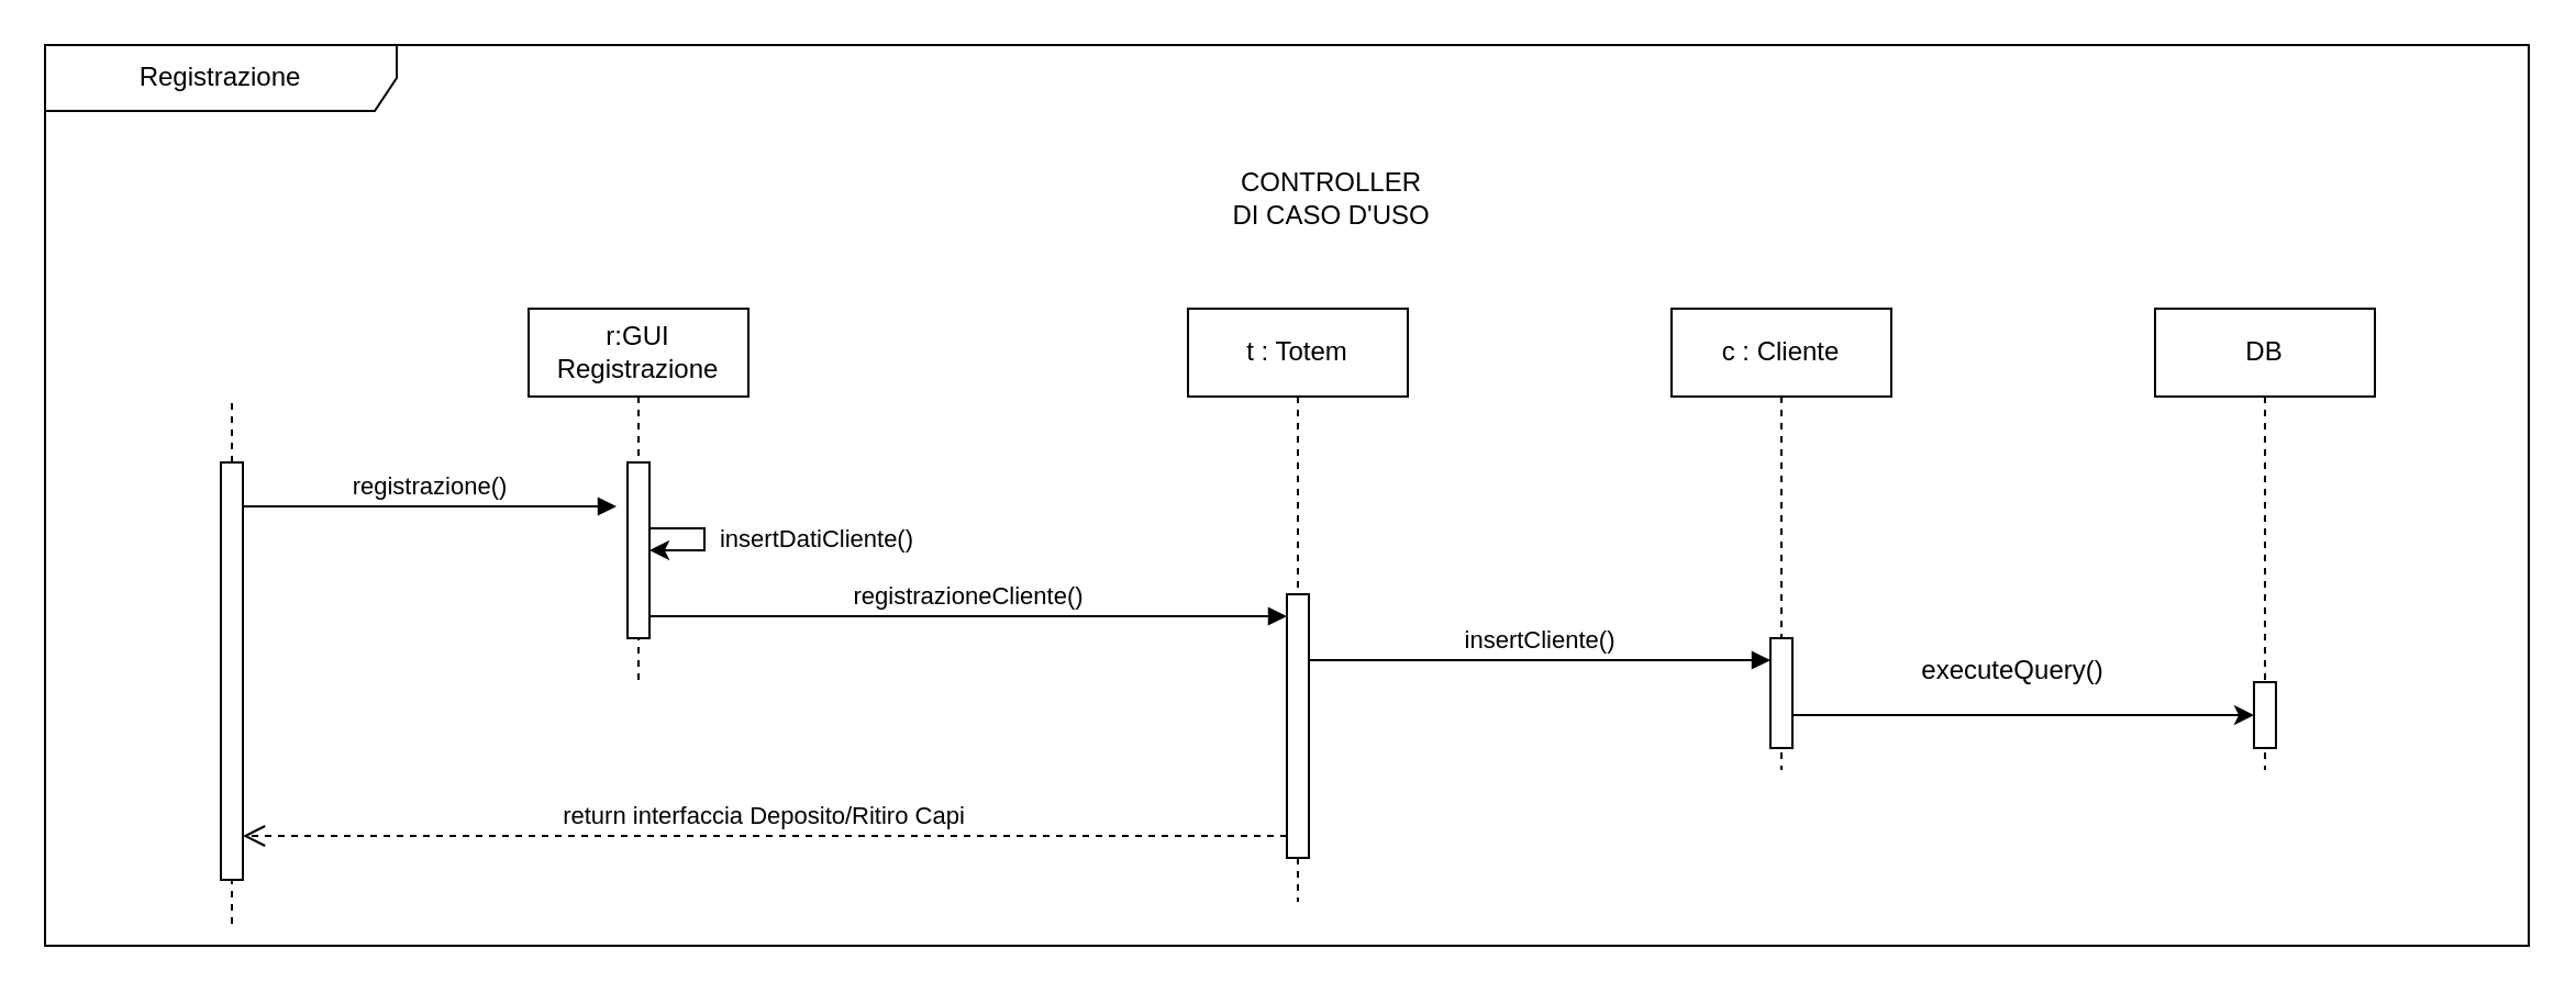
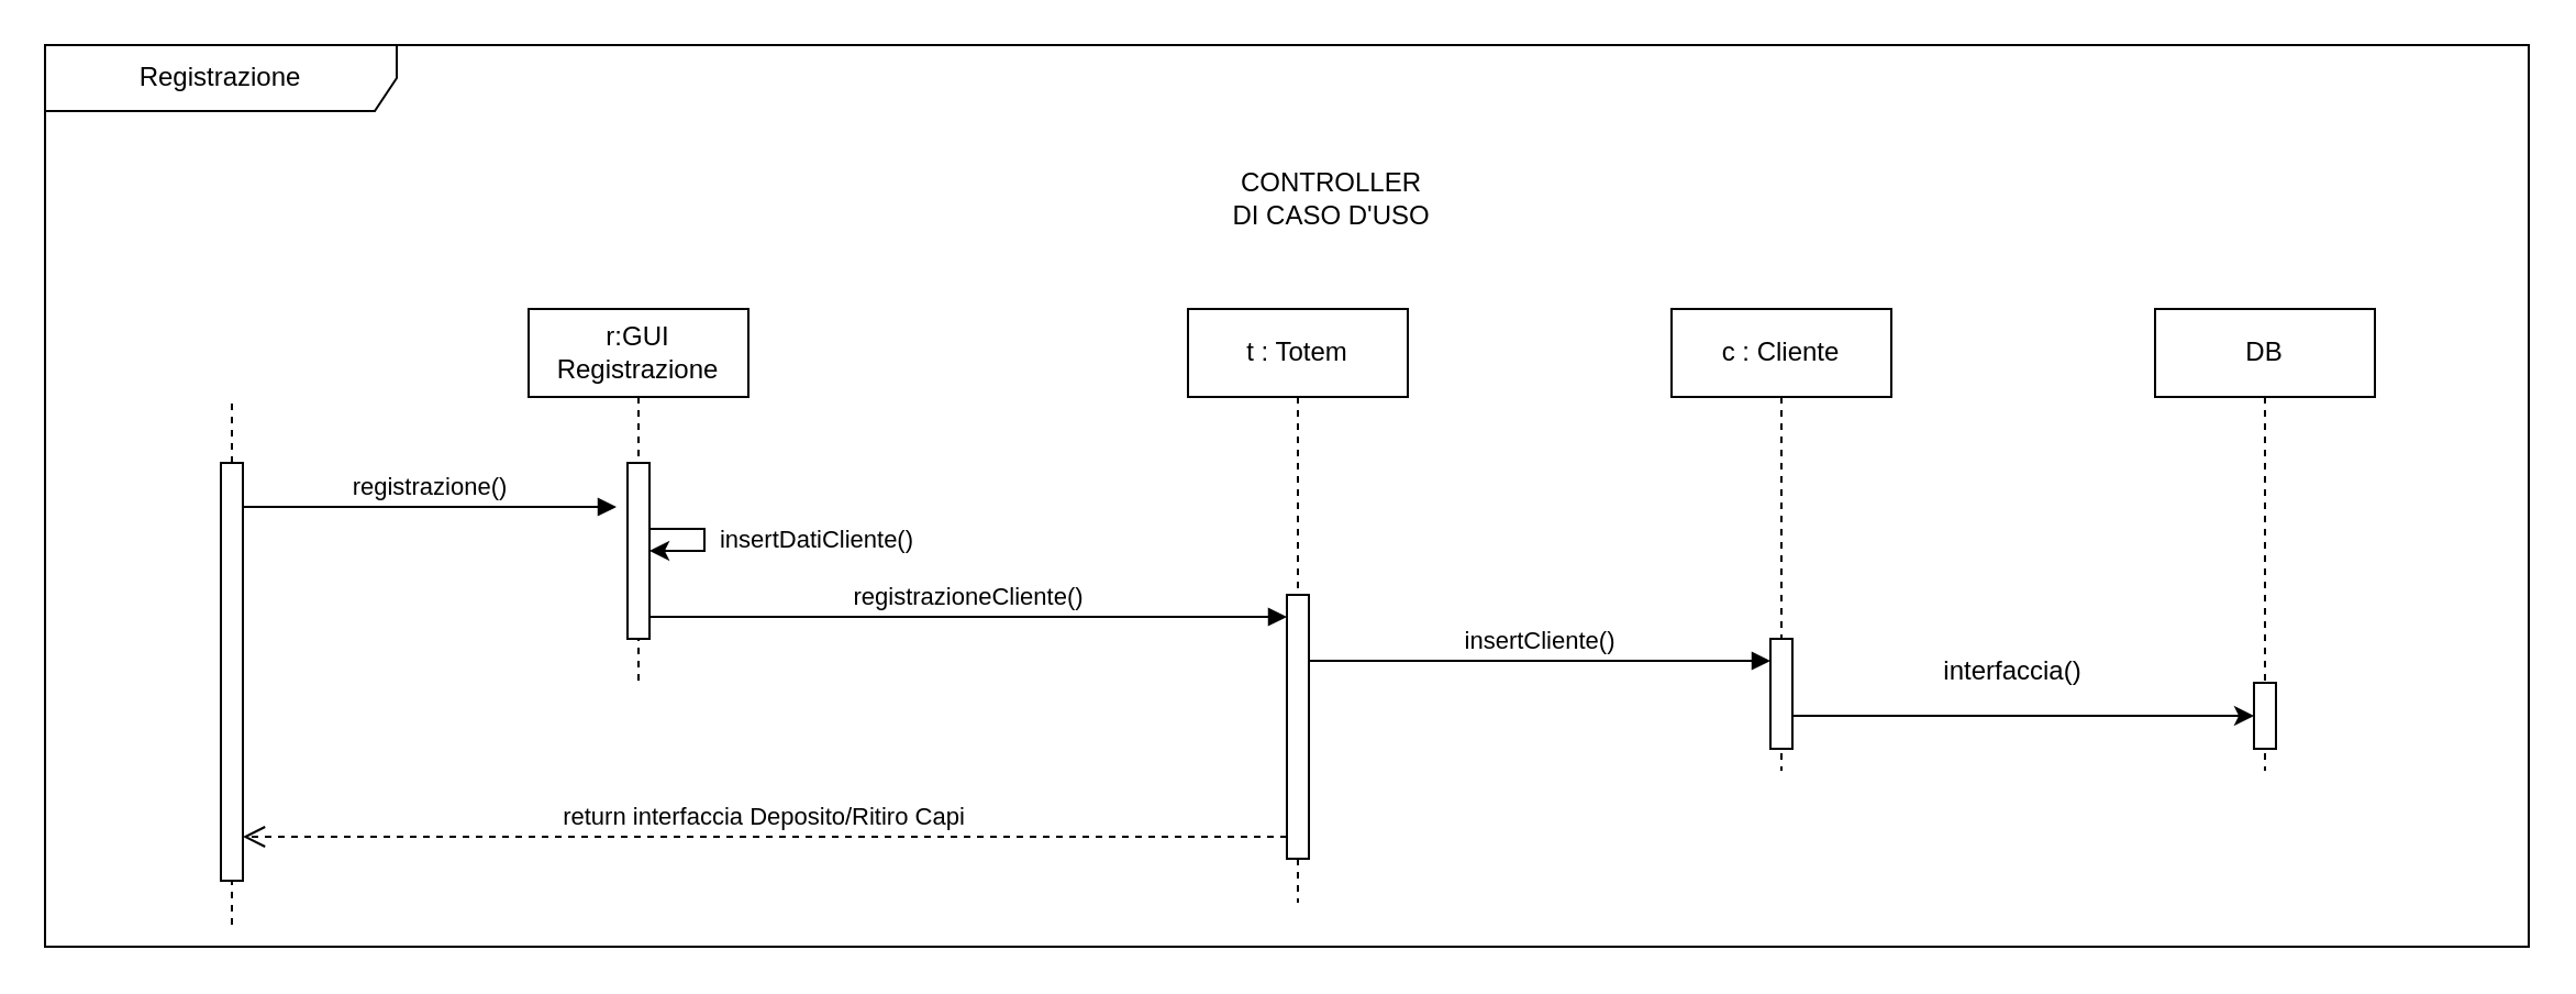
- <mxCell id="22" value="executeQuery()" style="text;html=1;align=center;verticalAlign=middle;resizable=0;points=[];autosize=1;strokeColor=none;fillColor=none;" vertex="1" parent="1"><mxGeometry x="860" y="290" width="110" height="30" as="geometry" /></mxCell>
+ <mxCell id="22" value="interfaccia()" style="text;html=1;align=center;verticalAlign=middle;resizable=0;points=[];autosize=1;strokeColor=none;fillColor=none;" vertex="1" parent="1"><mxGeometry x="860" y="290" width="110" height="30" as="geometry" /></mxCell>
